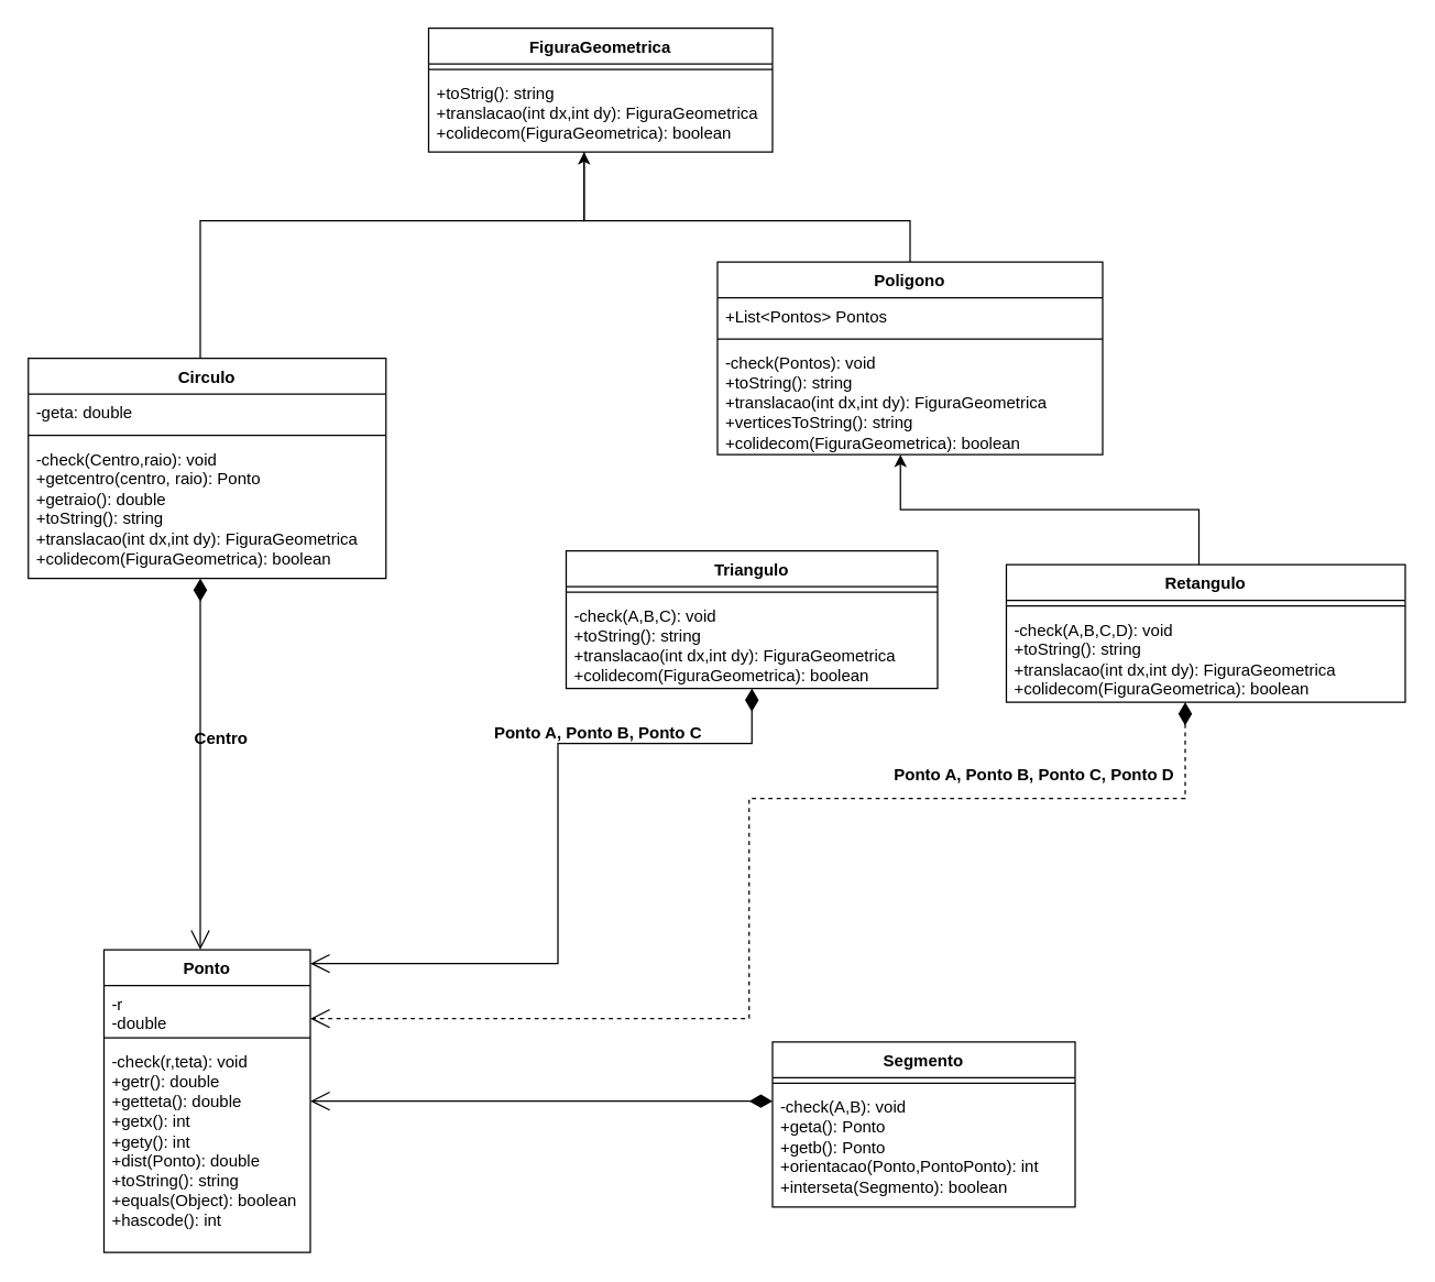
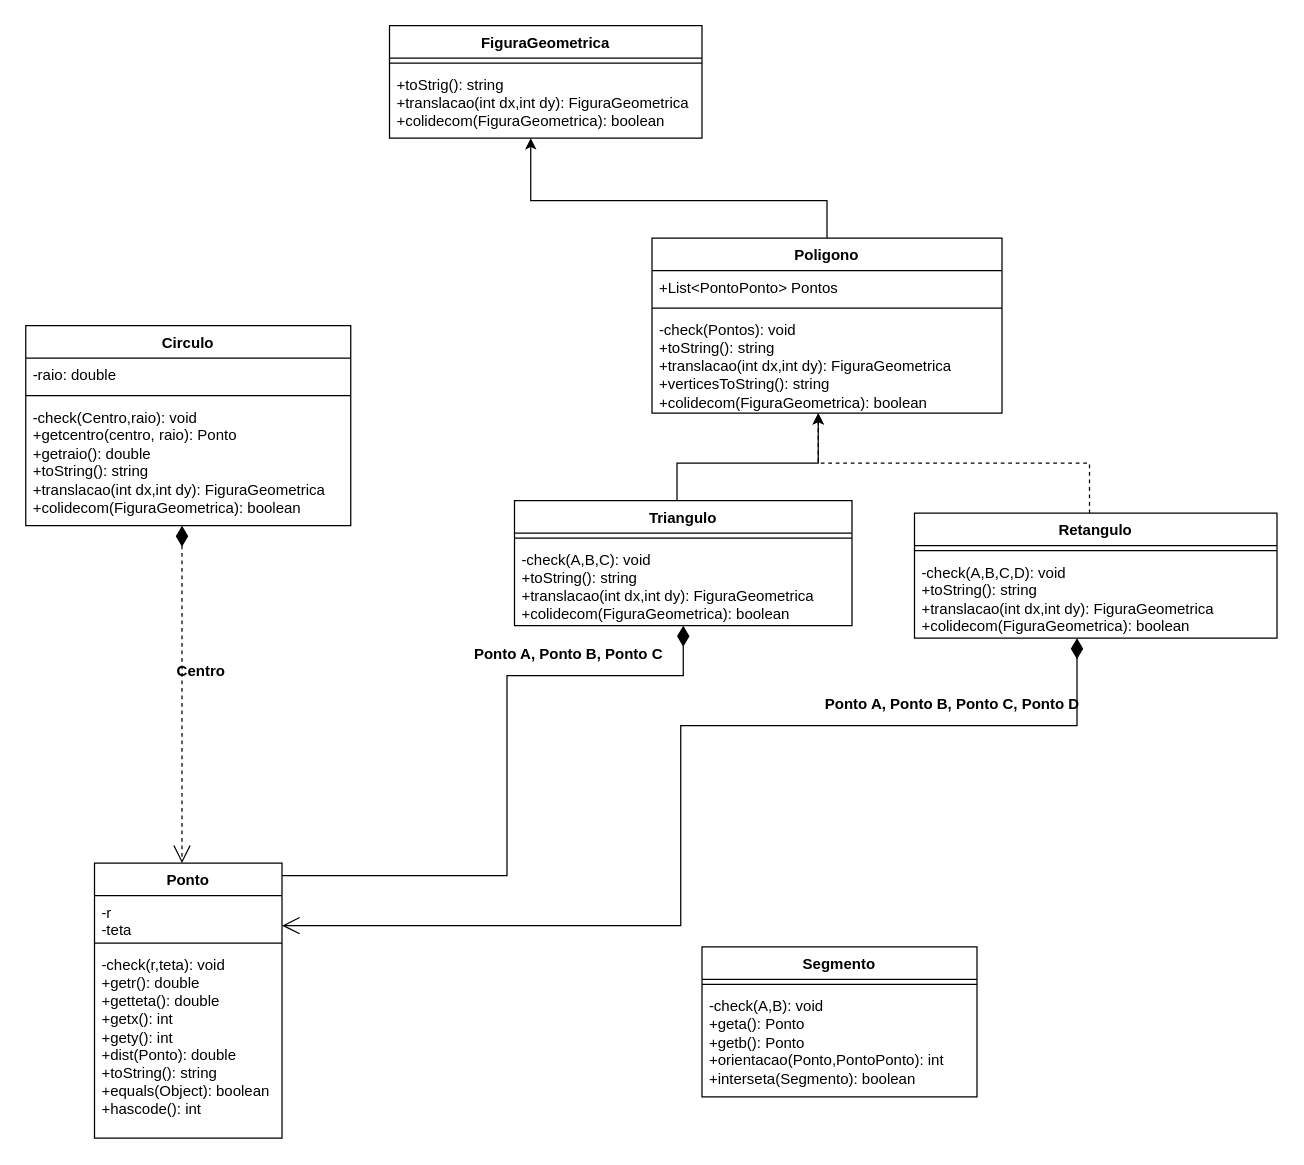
- <mxCell id="15" style="edgeStyle=orthogonalEdgeStyle;rounded=0;orthogonalLoop=1;jettySize=auto;html=1;" parent="1" source="16" target="23" edge="1"><mxGeometry relative="1" as="geometry"><mxPoint x="84" y="260" as="sourcePoint" /><Array as="points"><mxPoint x="145" y="160" /><mxPoint x="424" y="160" /></Array></mxGeometry></mxCell>
- <mxCell id="26" style="edgeStyle=orthogonalEdgeStyle;rounded=0;orthogonalLoop=1;jettySize=auto;html=1;endArrow=none;" parent="1" source="33" target="23" edge="1"><mxGeometry relative="1" as="geometry"><Array as="points"><mxPoint x="661" y="160" /><mxPoint x="424" y="160" /></Array><mxPoint x="651" y="240" as="sourcePoint" /></mxGeometry></mxCell>
+ <mxCell id="26" style="edgeStyle=orthogonalEdgeStyle;rounded=0;orthogonalLoop=1;jettySize=auto;html=1;" parent="1" source="33" target="23" edge="1"><mxGeometry relative="1" as="geometry"><Array as="points"><mxPoint x="661" y="160" /><mxPoint x="424" y="160" /></Array><mxPoint x="651" y="240" as="sourcePoint" /></mxGeometry></mxCell>
- <mxCell id="34" value="+List&amp;lt;Pontos&amp;gt; Pontos" style="text;strokeColor=none;fillColor=none;align=left;verticalAlign=top;spacingLeft=4;spacingRight=4;overflow=hidden;rotatable=0;points=[[0,0.5],[1,0.5]];portConstraint=eastwest;whiteSpace=wrap;html=1;" vertex="1" parent="33"><mxGeometry y="26" width="280" height="26" as="geometry" /></mxCell>
+ <mxCell id="34" value="+List&amp;lt;PontoPonto&amp;gt; Pontos" style="text;strokeColor=none;fillColor=none;align=left;verticalAlign=top;spacingLeft=4;spacingRight=4;overflow=hidden;rotatable=0;points=[[0,0.5],[1,0.5]];portConstraint=eastwest;whiteSpace=wrap;html=1;" vertex="1" parent="33"><mxGeometry y="26" width="280" height="26" as="geometry" /></mxCell>
- <mxCell id="17" value="-geta: double" style="text;strokeColor=none;fillColor=none;align=left;verticalAlign=top;spacingLeft=4;spacingRight=4;overflow=hidden;rotatable=0;points=[[0,0.5],[1,0.5]];portConstraint=eastwest;whiteSpace=wrap;html=1;" parent="16" vertex="1"><mxGeometry y="26" width="260" height="26" as="geometry" /></mxCell>
+ <mxCell id="17" value="-raio: double" style="text;strokeColor=none;fillColor=none;align=left;verticalAlign=top;spacingLeft=4;spacingRight=4;overflow=hidden;rotatable=0;points=[[0,0.5],[1,0.5]];portConstraint=eastwest;whiteSpace=wrap;html=1;" parent="16" vertex="1"><mxGeometry y="26" width="260" height="26" as="geometry" /></mxCell>
+ <mxCell id="11" style="edgeStyle=orthogonalEdgeStyle;rounded=0;orthogonalLoop=1;jettySize=auto;html=1;" parent="1" source="12" target="33" edge="1"><mxGeometry relative="1" as="geometry"><Array as="points"><mxPoint x="541" y="370" /><mxPoint x="654" y="370" /><mxPoint x="654" y="243" /></Array><mxPoint x="654" y="340" as="targetPoint" /></mxGeometry></mxCell>
- <mxCell id="7" style="edgeStyle=orthogonalEdgeStyle;rounded=0;orthogonalLoop=1;jettySize=auto;html=1;" parent="1" source="8" target="33" edge="1"><mxGeometry relative="1" as="geometry"><Array as="points"><mxPoint x="871" y="370" /><mxPoint x="654" y="370" /></Array><mxPoint x="654" y="340" as="targetPoint" /></mxGeometry></mxCell>
+ <mxCell id="7" style="edgeStyle=orthogonalEdgeStyle;rounded=0;orthogonalLoop=1;jettySize=auto;html=1;dashed=1;" parent="1" source="8" target="33" edge="1"><mxGeometry relative="1" as="geometry"><Array as="points"><mxPoint x="871" y="370" /><mxPoint x="654" y="370" /></Array><mxPoint x="654" y="340" as="targetPoint" /></mxGeometry></mxCell>
- <mxCell id="31" value="Ponto A, Ponto B, Ponto C" style="text;align=center;fontStyle=1;verticalAlign=middle;spacingLeft=3;spacingRight=3;strokeColor=none;rotatable=0;points=[[0,0.5],[1,0.5]];portConstraint=eastwest;html=1;" parent="1" vertex="1"><mxGeometry x="394" y="520" width="80" height="26" as="geometry" /></mxCell>
+ <mxCell id="31" value="Ponto A, Ponto B, Ponto C" style="text;align=center;fontStyle=1;verticalAlign=middle;spacingLeft=3;spacingRight=3;strokeColor=none;rotatable=0;points=[[0,0.5],[1,0.5]];portConstraint=eastwest;html=1;" parent="1" vertex="1"><mxGeometry x="414" y="510" width="80" height="26" as="geometry" /></mxCell>
- <mxCell id="27" value="" style="endArrow=open;html=1;endSize=12;startArrow=diamondThin;startSize=14;startFill=1;edgeStyle=orthogonalEdgeStyle;align=left;verticalAlign=bottom;rounded=0;" parent="1" source="16" target="2" edge="1"><mxGeometry x="-0.652" y="-44" relative="1" as="geometry"><mxPoint x="145" y="490" as="sourcePoint" /><mxPoint x="244" y="653" as="targetPoint" /><Array as="points"><mxPoint x="145" y="620" /><mxPoint x="145" y="620" /></Array><mxPoint as="offset" /></mxGeometry></mxCell>
+ <mxCell id="27" value="" style="endArrow=open;html=1;endSize=12;startArrow=diamondThin;startSize=14;startFill=1;edgeStyle=orthogonalEdgeStyle;align=left;verticalAlign=bottom;rounded=0;dashed=1;" parent="1" source="16" target="2" edge="1"><mxGeometry x="-0.652" y="-44" relative="1" as="geometry"><mxPoint x="145" y="490" as="sourcePoint" /><mxPoint x="244" y="653" as="targetPoint" /><Array as="points"><mxPoint x="145" y="620" /><mxPoint x="145" y="620" /></Array><mxPoint as="offset" /></mxGeometry></mxCell>
- <mxCell id="32" value="Ponto A, Ponto B, Ponto C, Ponto D" style="text;align=center;fontStyle=1;verticalAlign=middle;spacingLeft=3;spacingRight=3;strokeColor=none;rotatable=0;points=[[0,0.5],[1,0.5]];portConstraint=eastwest;html=1;" parent="1" vertex="1"><mxGeometry x="711" y="550" width="80" height="26" as="geometry" /></mxCell>
+ <mxCell id="32" value="Ponto A, Ponto B, Ponto C, Ponto D" style="text;align=center;fontStyle=1;verticalAlign=middle;spacingLeft=3;spacingRight=3;strokeColor=none;rotatable=0;points=[[0,0.5],[1,0.5]];portConstraint=eastwest;html=1;" parent="1" vertex="1"><mxGeometry x="721" y="550" width="80" height="26" as="geometry" /></mxCell>
- <mxCell id="29" value="&lt;div&gt;&lt;br&gt;&lt;/div&gt;&lt;div&gt;&lt;br&gt;&lt;/div&gt;" style="endArrow=open;html=1;endSize=12;startArrow=diamondThin;startSize=14;startFill=1;edgeStyle=orthogonalEdgeStyle;align=left;verticalAlign=bottom;rounded=0;dashed=1;" parent="1" source="8" target="2" edge="1"><mxGeometry x="-0.875" y="37" relative="1" as="geometry"><mxPoint x="444" y="520" as="sourcePoint" /><mxPoint x="666" y="746" as="targetPoint" /><Array as="points"><mxPoint x="861" y="580" /><mxPoint x="544" y="580" /><mxPoint x="544" y="740" /></Array><mxPoint as="offset" /></mxGeometry></mxCell>
+ <mxCell id="29" value="&lt;div&gt;&lt;br&gt;&lt;/div&gt;&lt;div&gt;&lt;br&gt;&lt;/div&gt;" style="endArrow=open;html=1;endSize=12;startArrow=diamondThin;startSize=14;startFill=1;edgeStyle=orthogonalEdgeStyle;align=left;verticalAlign=bottom;rounded=0;" parent="1" source="8" target="2" edge="1"><mxGeometry x="-0.875" y="37" relative="1" as="geometry"><mxPoint x="444" y="520" as="sourcePoint" /><mxPoint x="666" y="746" as="targetPoint" /><Array as="points"><mxPoint x="861" y="580" /><mxPoint x="544" y="580" /><mxPoint x="544" y="740" /></Array><mxPoint as="offset" /></mxGeometry></mxCell>
- <mxCell id="28" value="&lt;div&gt;&lt;br&gt;&lt;/div&gt;&lt;div&gt;&lt;br&gt;&lt;/div&gt;" style="endArrow=open;html=1;endSize=12;startArrow=diamondThin;startSize=14;startFill=1;edgeStyle=orthogonalEdgeStyle;align=left;verticalAlign=bottom;rounded=0;" parent="1" source="12" target="2" edge="1"><mxGeometry x="-0.667" y="36" relative="1" as="geometry"><mxPoint x="415" y="520" as="sourcePoint" /><mxPoint x="452" y="773" as="targetPoint" /><Array as="points"><mxPoint x="546" y="540" /><mxPoint x="405" y="540" /><mxPoint x="405" y="700" /></Array><mxPoint as="offset" /></mxGeometry></mxCell>
+ <mxCell id="28" value="&lt;div&gt;&lt;br&gt;&lt;/div&gt;&lt;div&gt;&lt;br&gt;&lt;/div&gt;" style="endArrow=none;html=1;endSize=12;startArrow=diamondThin;startSize=14;startFill=1;edgeStyle=orthogonalEdgeStyle;align=left;verticalAlign=bottom;rounded=0;" parent="1" source="12" target="2" edge="1"><mxGeometry x="-0.667" y="36" relative="1" as="geometry"><mxPoint x="415" y="520" as="sourcePoint" /><mxPoint x="452" y="773" as="targetPoint" /><Array as="points"><mxPoint x="546" y="540" /><mxPoint x="405" y="540" /><mxPoint x="405" y="700" /></Array><mxPoint as="offset" /></mxGeometry></mxCell>
- <mxCell id="3" value="-r&lt;div&gt;-double&lt;/div&gt;" style="text;strokeColor=none;fillColor=none;align=left;verticalAlign=top;spacingLeft=4;spacingRight=4;overflow=hidden;rotatable=0;points=[[0,0.5],[1,0.5]];portConstraint=eastwest;whiteSpace=wrap;html=1;" parent="2" vertex="1"><mxGeometry y="26" width="150" height="34" as="geometry" /></mxCell>
+ <mxCell id="3" value="-r&lt;div&gt;-teta&lt;/div&gt;" style="text;strokeColor=none;fillColor=none;align=left;verticalAlign=top;spacingLeft=4;spacingRight=4;overflow=hidden;rotatable=0;points=[[0,0.5],[1,0.5]];portConstraint=eastwest;whiteSpace=wrap;html=1;" parent="2" vertex="1"><mxGeometry y="26" width="150" height="34" as="geometry" /></mxCell>
- <mxCell id="6" value="&lt;div&gt;&lt;br&gt;&lt;/div&gt;" style="endArrow=open;html=1;endSize=12;startArrow=diamondThin;startSize=14;startFill=1;edgeStyle=orthogonalEdgeStyle;align=left;verticalAlign=bottom;rounded=0;" parent="1" source="20" target="2" edge="1"><mxGeometry x="-0.506" y="37" relative="1" as="geometry"><mxPoint x="464" y="610" as="sourcePoint" /><mxPoint x="454" y="590" as="targetPoint" /><Array as="points"><mxPoint x="411" y="800" /><mxPoint x="411" y="800" /></Array><mxPoint as="offset" /></mxGeometry></mxCell>
